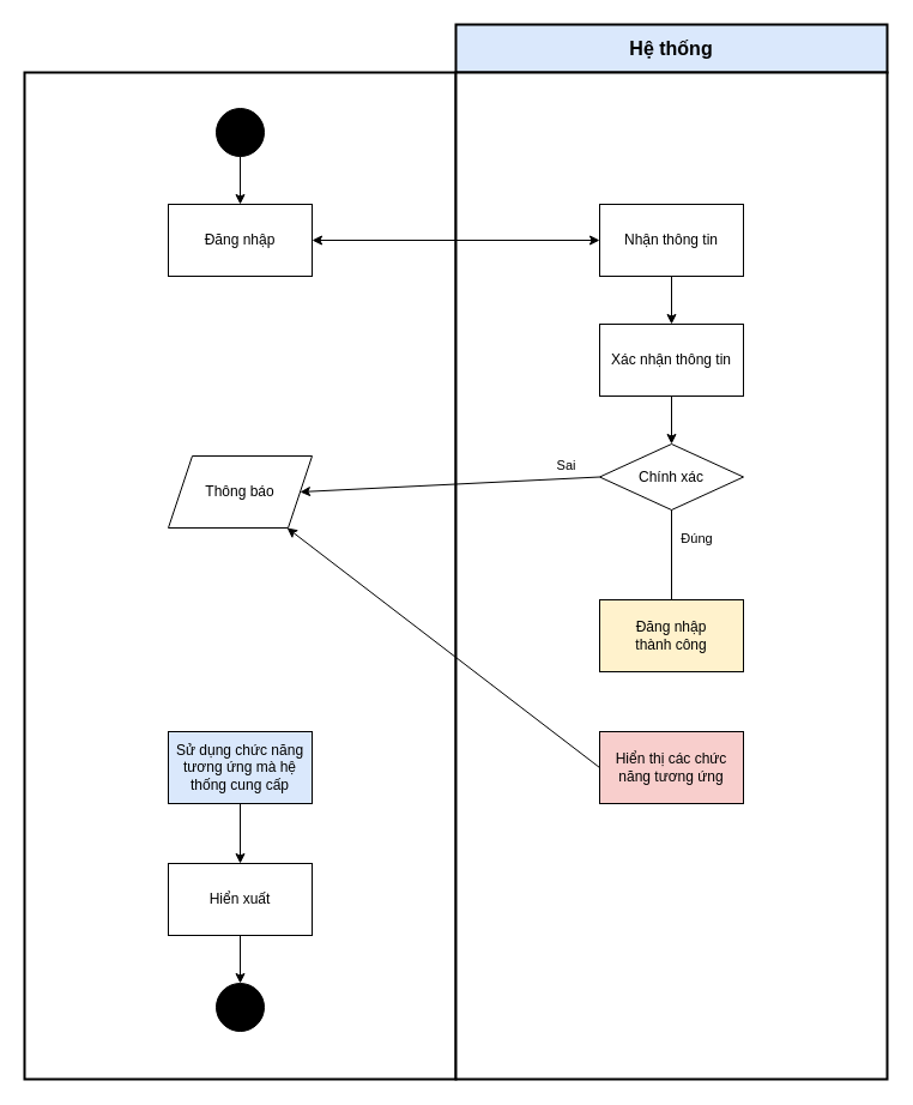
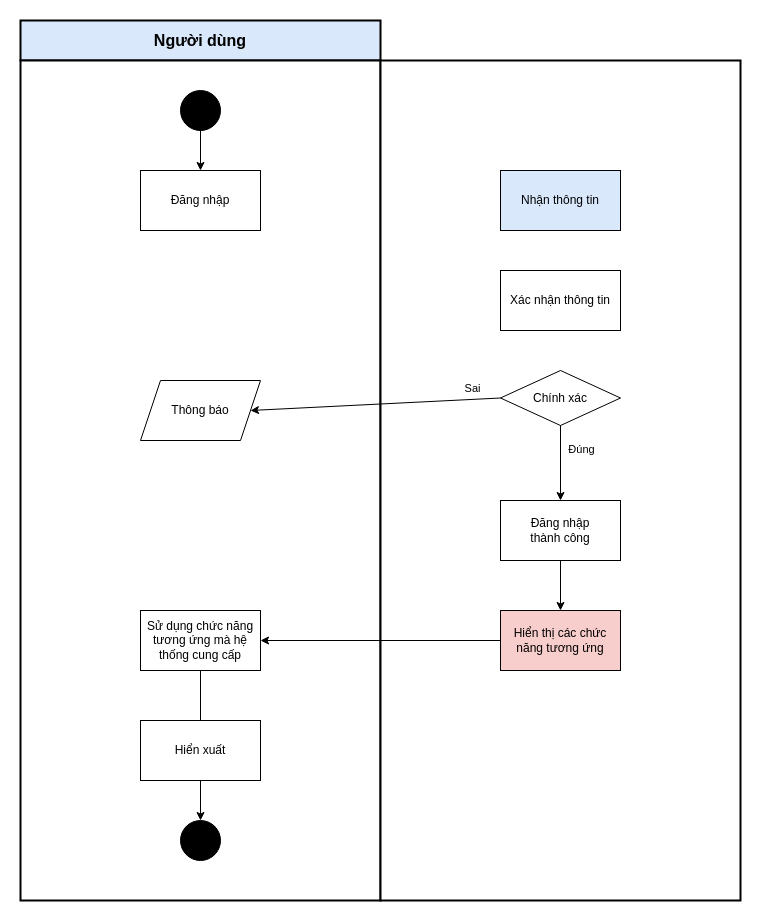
+ <mxCell id="2" value="Người dùng" style="rounded=0;whiteSpace=wrap;html=1;fillColor=#dae8fc;strokeColor=#000000;strokeWidth=2;fontSize=16;fontStyle=1" vertex="1" parent="1"><mxGeometry x="20" y="20" width="360" height="40" as="geometry" /></mxCell>
- <mxCell id="3" value="Hệ thống" style="rounded=0;whiteSpace=wrap;html=1;fillColor=#dae8fc;strokeColor=#000000;strokeWidth=2;fontSize=16;fontStyle=1" vertex="1" parent="1"><mxGeometry x="380" y="20" width="360" height="40" as="geometry" /></mxCell>
- <mxCell id="17" value="" style="endArrow=classic;startArrow=classic;html=1;exitX=1;exitY=0.5;exitDx=0;exitDy=0;entryX=0;entryY=0.5;entryDx=0;entryDy=0;" edge="1" parent="1" source="7" target="8"><mxGeometry width="50" height="50" relative="1" as="geometry"><mxPoint x="380" y="310" as="sourcePoint" /><mxPoint x="430" y="260" as="targetPoint" /></mxGeometry></mxCell>
- <mxCell id="8" value="Nhận thông tin" style="rounded=0;whiteSpace=wrap;html=1;" vertex="1" parent="1"><mxGeometry x="500" y="170" width="120" height="60" as="geometry" /></mxCell>
+ <mxCell id="8" value="Nhận thông tin" style="rounded=0;whiteSpace=wrap;html=1;fillColor=#dae8fc;" vertex="1" parent="1"><mxGeometry x="500" y="170" width="120" height="60" as="geometry" /></mxCell>
- <mxCell id="18" value="" style="endArrow=classic;html=1;exitX=0.5;exitY=1;exitDx=0;exitDy=0;entryX=0.5;entryY=0;entryDx=0;entryDy=0;" edge="1" parent="1" source="8" target="9"><mxGeometry width="50" height="50" relative="1" as="geometry"><mxPoint x="380" y="310" as="sourcePoint" /><mxPoint x="430" y="260" as="targetPoint" /></mxGeometry></mxCell>
- <mxCell id="19" value="" style="endArrow=classic;html=1;exitX=0.5;exitY=1;exitDx=0;exitDy=0;entryX=0.5;entryY=0;entryDx=0;entryDy=0;" edge="1" parent="1" source="9" target="10"><mxGeometry width="50" height="50" relative="1" as="geometry"><mxPoint x="380" y="500" as="sourcePoint" /><mxPoint x="430" y="450" as="targetPoint" /></mxGeometry></mxCell>
- <mxCell id="20" value="" style="endArrow=none;html=1;exitX=0.5;exitY=1;exitDx=0;exitDy=0;entryX=0.5;entryY=0;entryDx=0;entryDy=0;" edge="1" parent="1" source="10" target="12"><mxGeometry width="50" height="50" relative="1" as="geometry"><mxPoint x="380" y="500" as="sourcePoint" /><mxPoint x="430" y="450" as="targetPoint" /></mxGeometry></mxCell>
+ <mxCell id="20" value="" style="endArrow=classic;html=1;exitX=0.5;exitY=1;exitDx=0;exitDy=0;entryX=0.5;entryY=0;entryDx=0;entryDy=0;" edge="1" parent="1" source="10" target="12"><mxGeometry width="50" height="50" relative="1" as="geometry"><mxPoint x="380" y="500" as="sourcePoint" /><mxPoint x="430" y="450" as="targetPoint" /></mxGeometry></mxCell>
- <mxCell id="12" value="Đăng nhập &lt;br&gt;thành công" style="rounded=0;whiteSpace=wrap;html=1;fillColor=#fff2cc;" vertex="1" parent="1"><mxGeometry x="500" y="500" width="120" height="60" as="geometry" /></mxCell>
+ <mxCell id="12" value="Đăng nhập &lt;br&gt;thành công" style="rounded=0;whiteSpace=wrap;html=1;" vertex="1" parent="1"><mxGeometry x="500" y="500" width="120" height="60" as="geometry" /></mxCell>
- <mxCell id="23" value="" style="endArrow=classic;html=1;exitX=0;exitY=0.5;exitDx=0;exitDy=0;" edge="1" parent="1" source="13" target="11"><mxGeometry width="50" height="50" relative="1" as="geometry"><mxPoint x="380" y="890" as="sourcePoint" /><mxPoint x="430" y="840" as="targetPoint" /></mxGeometry></mxCell>
+ <mxCell id="23" value="" style="endArrow=classic;html=1;exitX=0;exitY=0.5;exitDx=0;exitDy=0;entryX=1;entryY=0.5;entryDx=0;entryDy=0;" edge="1" parent="1" source="13" target="14"><mxGeometry width="50" height="50" relative="1" as="geometry"><mxPoint x="380" y="890" as="sourcePoint" /><mxPoint x="430" y="840" as="targetPoint" /></mxGeometry></mxCell>
+ <mxCell id="22" value="" style="endArrow=classic;html=1;exitX=0.5;exitY=1;exitDx=0;exitDy=0;entryX=0.5;entryY=0;entryDx=0;entryDy=0;" edge="1" parent="1" source="12" target="13"><mxGeometry width="50" height="50" relative="1" as="geometry"><mxPoint x="380" y="890" as="sourcePoint" /><mxPoint x="430" y="840" as="targetPoint" /></mxGeometry></mxCell>
- <mxCell id="14" value="Sử dụng chức năng tương ứng mà hệ thống cung cấp" style="rounded=0;whiteSpace=wrap;html=1;fillColor=#dae8fc;" vertex="1" parent="1"><mxGeometry x="140" y="610" width="120" height="60" as="geometry" /></mxCell>
+ <mxCell id="14" value="Sử dụng chức năng tương ứng mà hệ thống cung cấp" style="rounded=0;whiteSpace=wrap;html=1;" vertex="1" parent="1"><mxGeometry x="140" y="610" width="120" height="60" as="geometry" /></mxCell>
- <mxCell id="24" value="" style="endArrow=classic;html=1;exitX=0.5;exitY=1;exitDx=0;exitDy=0;entryX=0.5;entryY=0;entryDx=0;entryDy=0;" edge="1" parent="1" source="14" target="15"><mxGeometry width="50" height="50" relative="1" as="geometry"><mxPoint x="380" y="890" as="sourcePoint" /><mxPoint x="430" y="840" as="targetPoint" /></mxGeometry></mxCell>
+ <mxCell id="24" value="" style="endArrow=none;html=1;exitX=0.5;exitY=1;exitDx=0;exitDy=0;entryX=0.5;entryY=0;entryDx=0;entryDy=0;" edge="1" parent="1" source="14" target="15"><mxGeometry width="50" height="50" relative="1" as="geometry"><mxPoint x="380" y="890" as="sourcePoint" /><mxPoint x="430" y="840" as="targetPoint" /></mxGeometry></mxCell>
